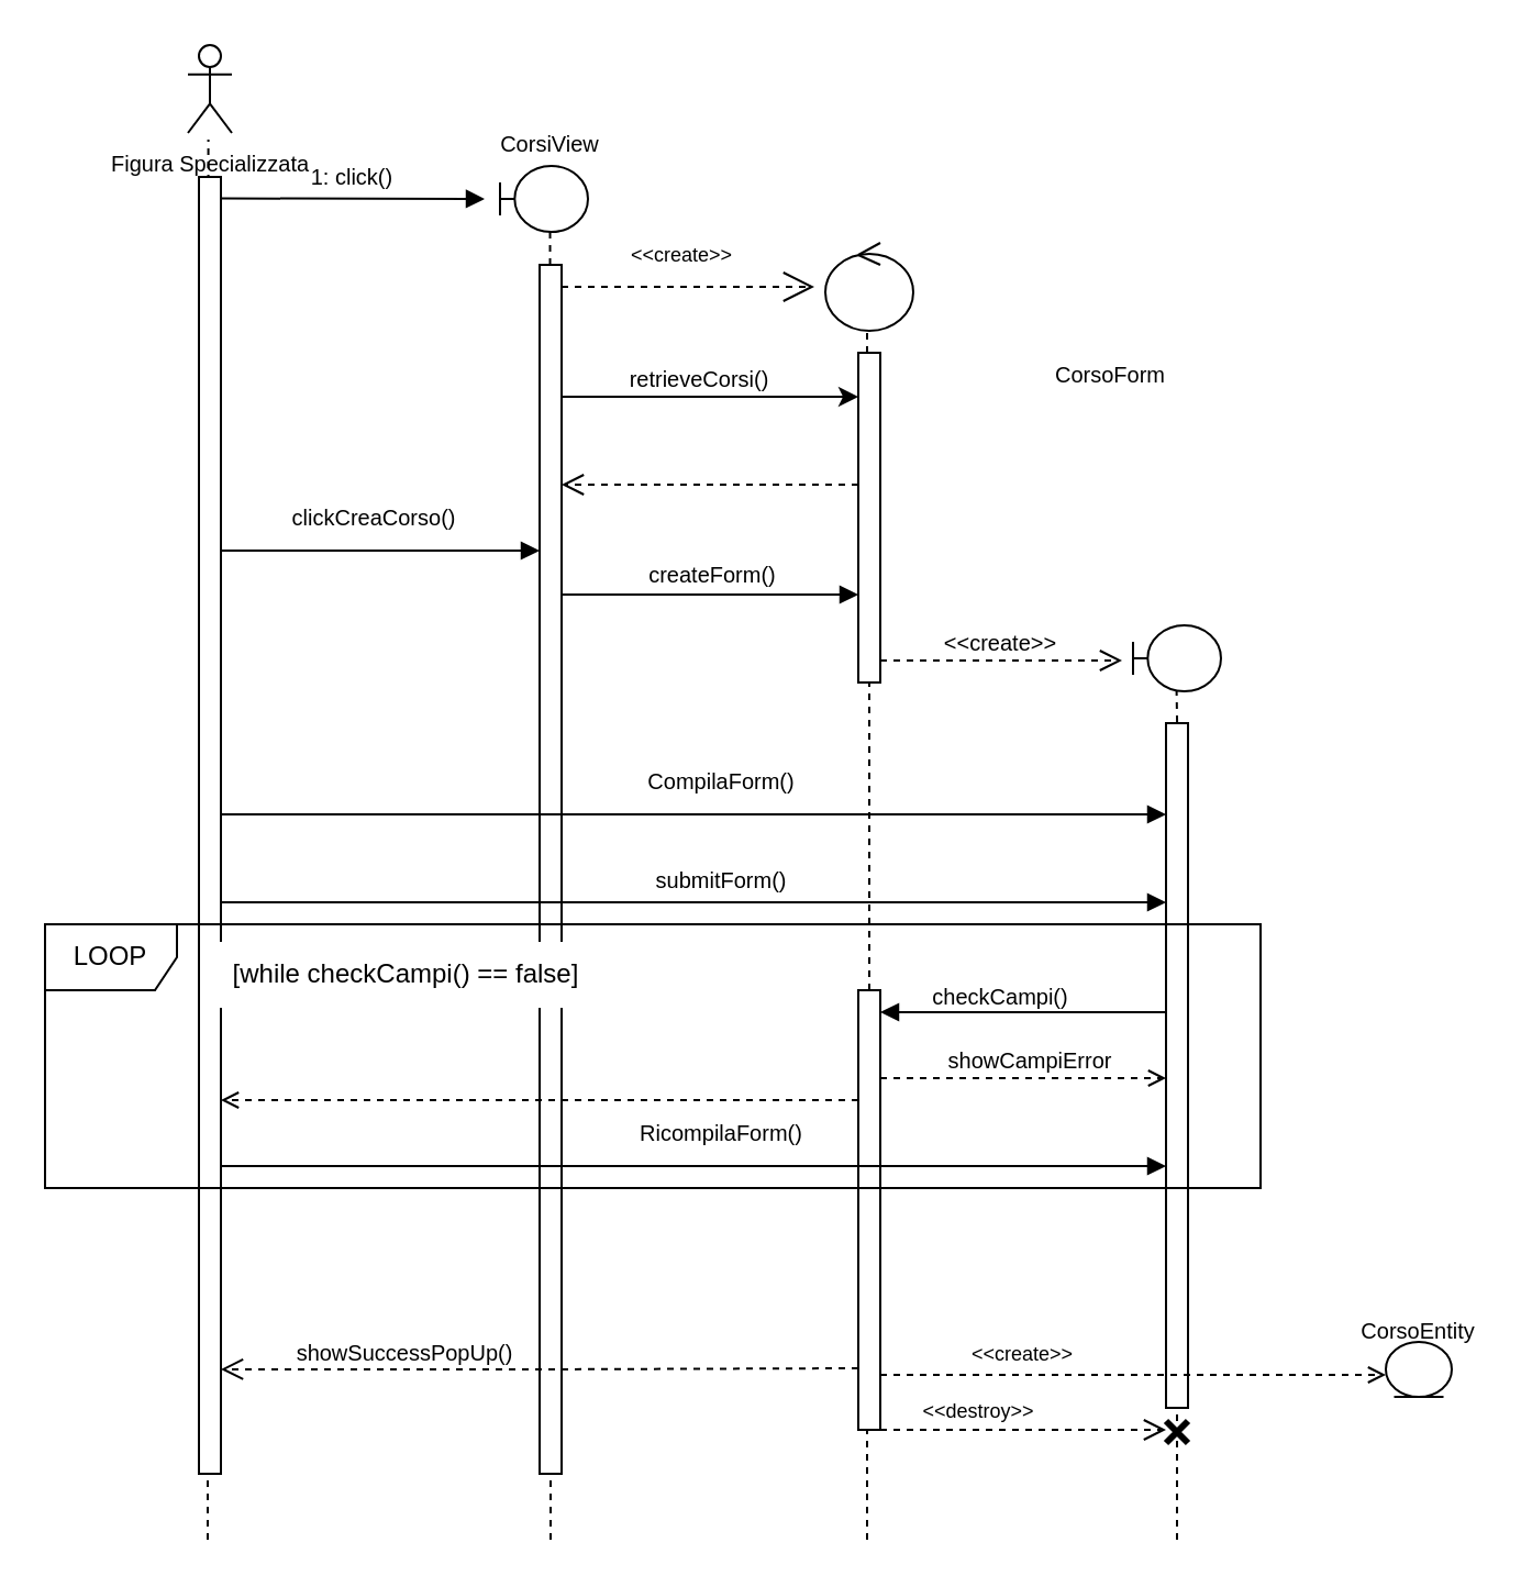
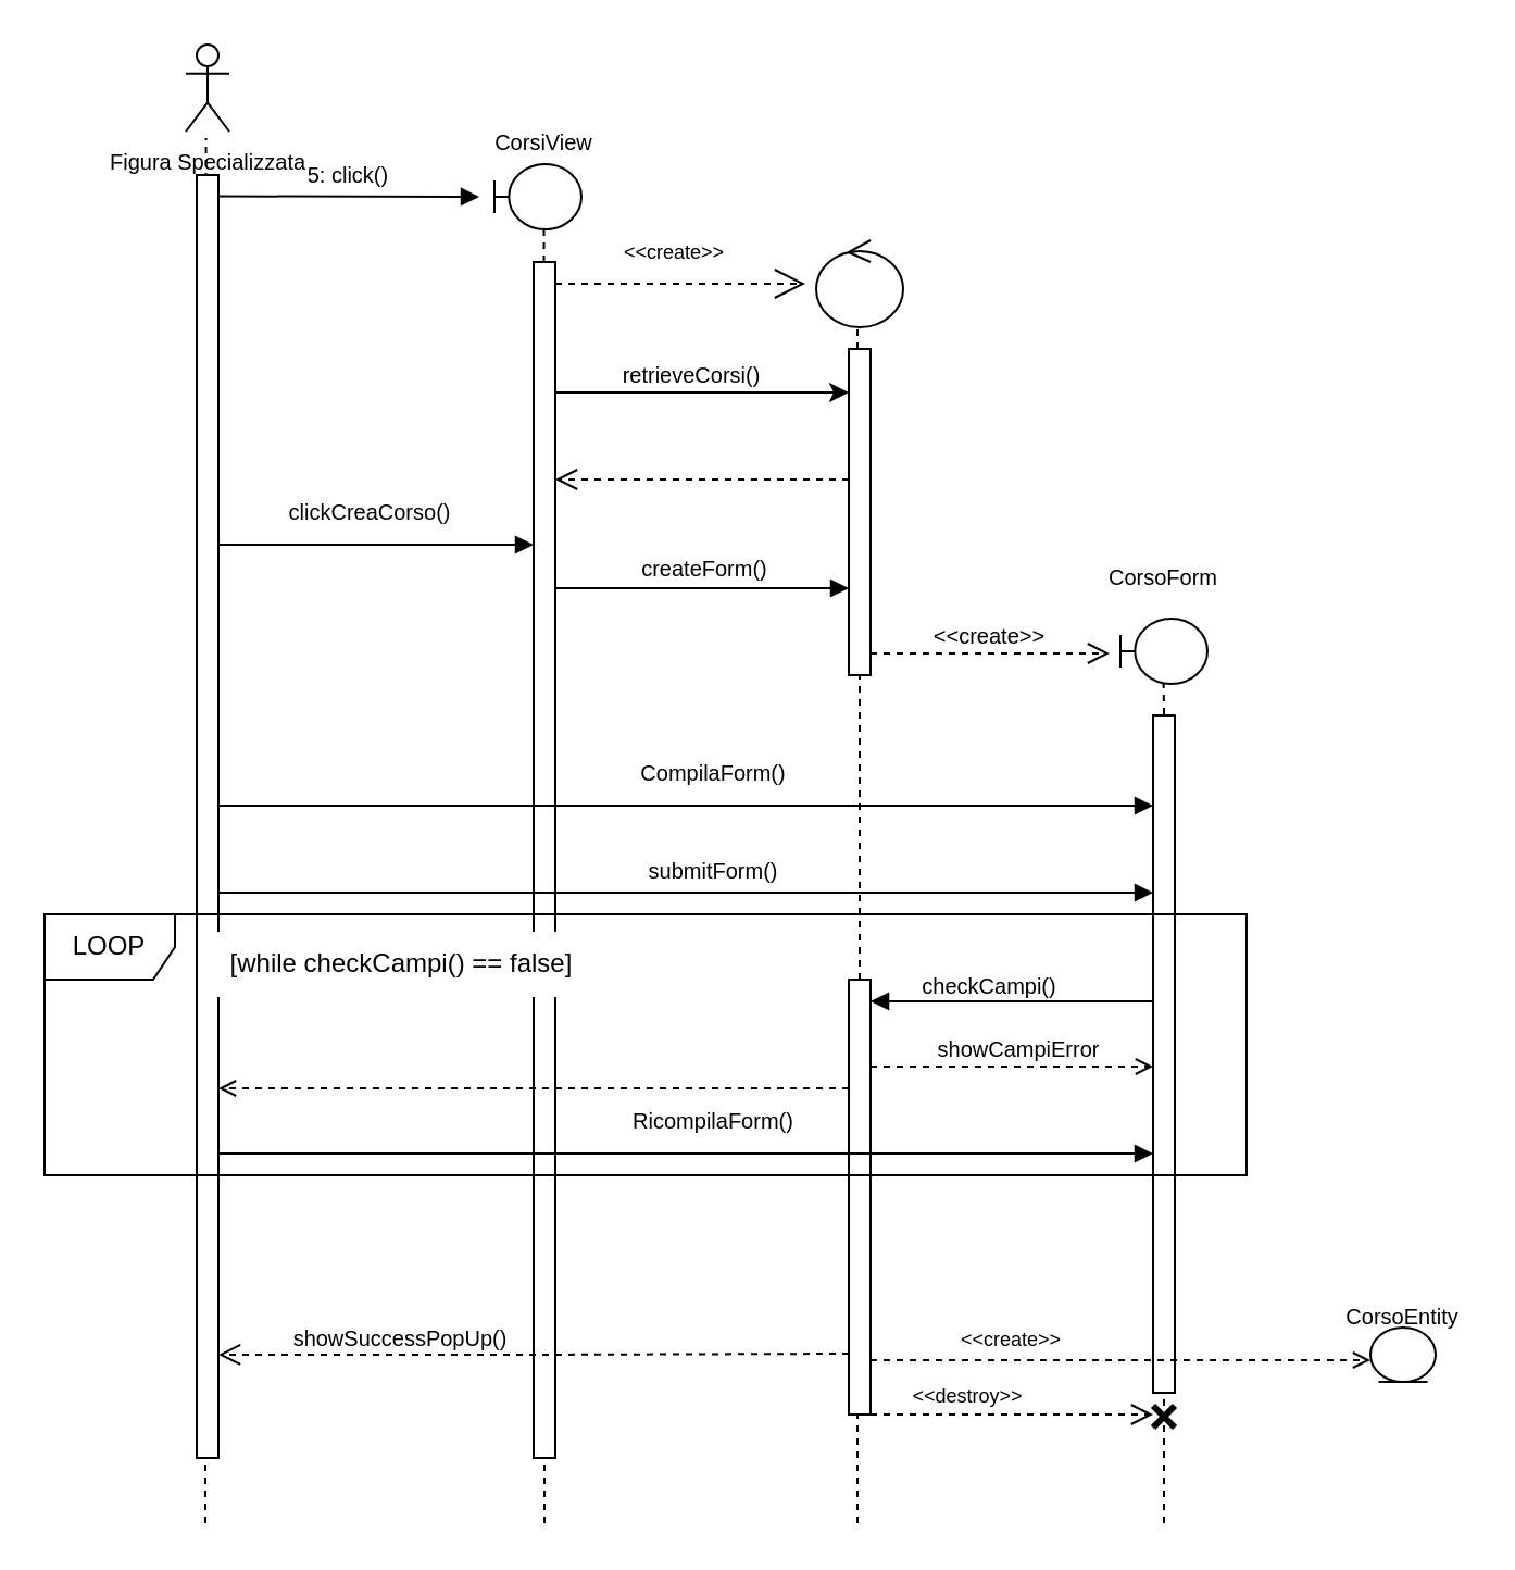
- <mxCell id="15" value="&lt;font size=&quot;1&quot;&gt;1: click()&lt;/font&gt;" style="text;html=1;align=center;verticalAlign=middle;whiteSpace=wrap;rounded=0;" vertex="1" parent="1"><mxGeometry x="130" y="75" width="60" height="10" as="geometry" /></mxCell>
+ <mxCell id="15" value="&lt;font size=&quot;1&quot;&gt;5: click()&lt;/font&gt;" style="text;html=1;align=center;verticalAlign=middle;whiteSpace=wrap;rounded=0;" vertex="1" parent="1"><mxGeometry x="130" y="75" width="60" height="10" as="geometry" /></mxCell>
- <mxCell id="18" value="&lt;font size=&quot;1&quot;&gt;CorsoForm&lt;/font&gt;" style="text;html=1;align=center;verticalAlign=middle;whiteSpace=wrap;rounded=0;" vertex="1" parent="1"><mxGeometry x="475" y="155" width="60" height="30" as="geometry" /></mxCell>
+ <mxCell id="18" value="&lt;font size=&quot;1&quot;&gt;CorsoForm&lt;/font&gt;" style="text;html=1;align=center;verticalAlign=middle;whiteSpace=wrap;rounded=0;" vertex="1" parent="1"><mxGeometry x="505" y="250" width="60" height="30" as="geometry" /></mxCell>
